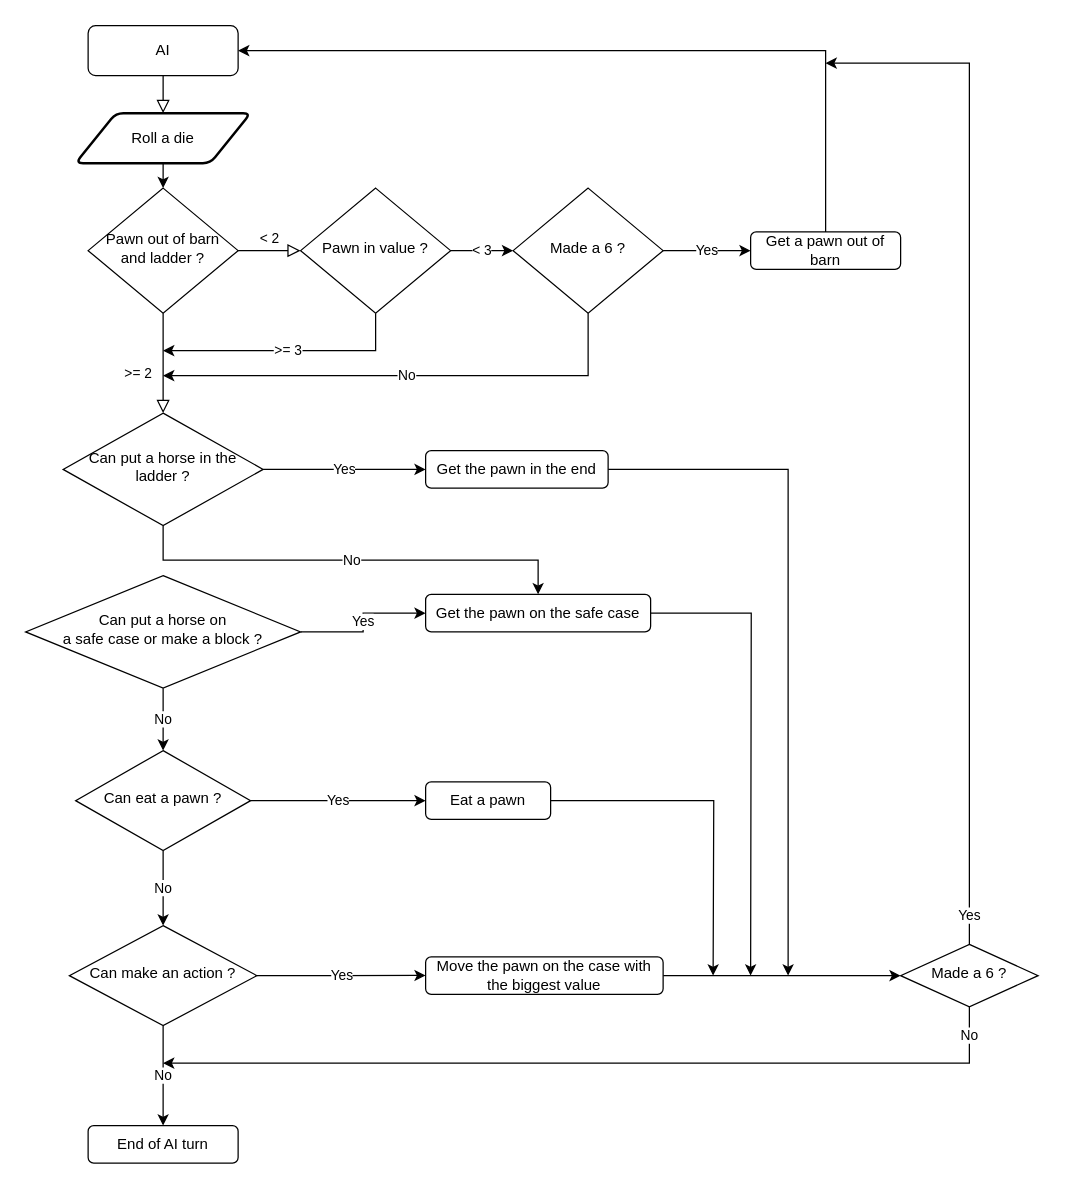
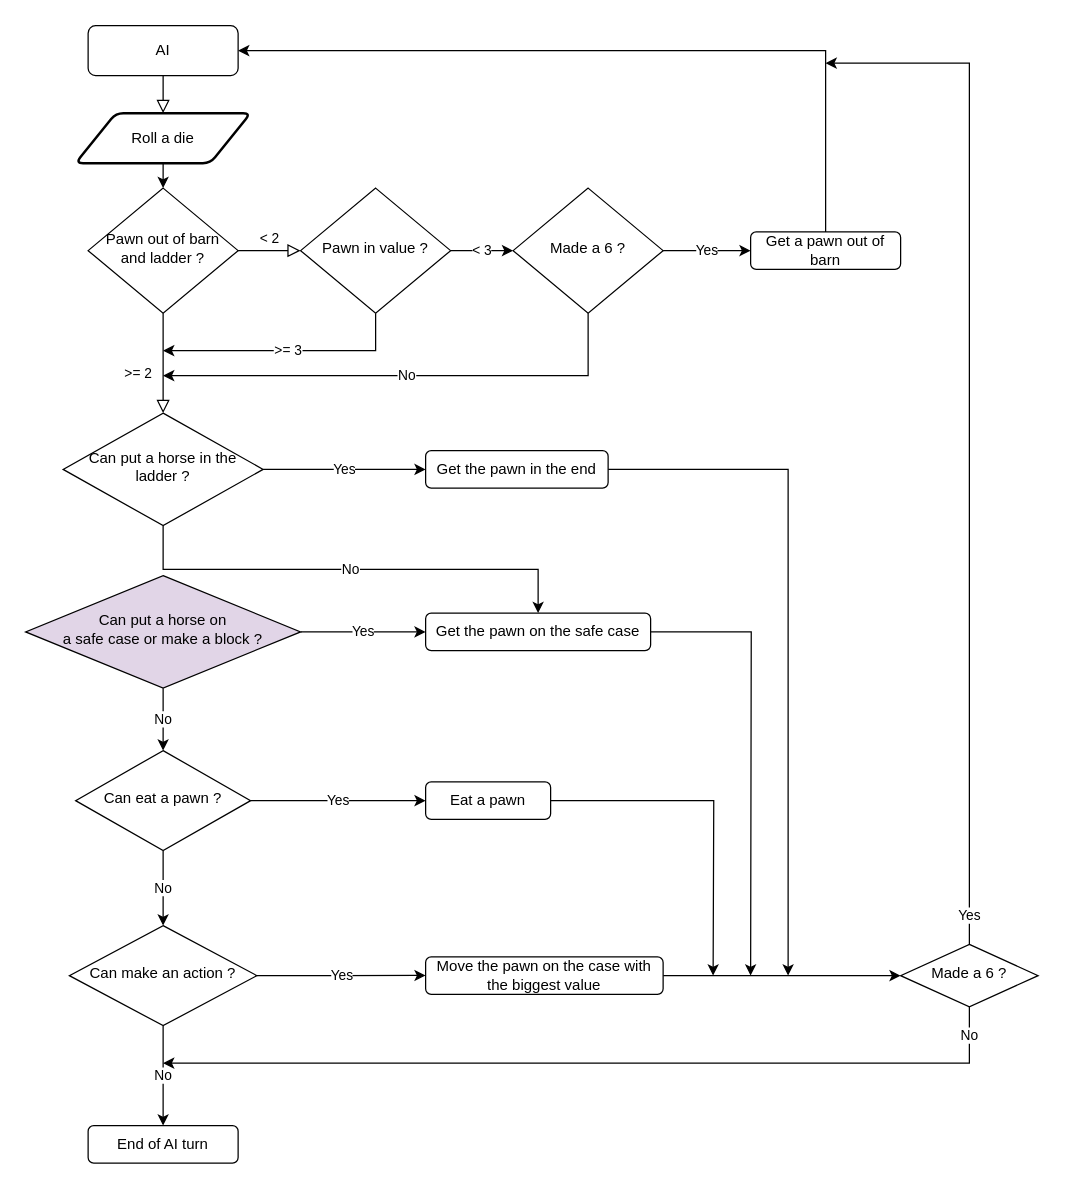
- <mxCell id="26" value="Get the pawn on the safe case" style="rounded=1;whiteSpace=wrap;html=1;" vertex="1" parent="1"><mxGeometry x="340" y="475" width="180" height="30" as="geometry" /></mxCell>
+ <mxCell id="26" value="Get the pawn on the safe case" style="rounded=1;whiteSpace=wrap;html=1;" vertex="1" parent="1"><mxGeometry x="340" y="490" width="180" height="30" as="geometry" /></mxCell>
- <mxCell id="24" value="Can put a horse on &lt;br&gt;a safe case or make a block ?" style="rhombus;whiteSpace=wrap;html=1;shadow=0;fontFamily=Helvetica;fontSize=12;align=center;strokeWidth=1;spacing=6;spacingTop=-4;" vertex="1" parent="1"><mxGeometry x="20" y="460" width="220" height="90" as="geometry" /></mxCell>
+ <mxCell id="24" value="Can put a horse on &lt;br&gt;a safe case or make a block ?" style="rhombus;whiteSpace=wrap;html=1;shadow=0;fontFamily=Helvetica;fontSize=12;align=center;strokeWidth=1;spacing=6;spacingTop=-4;fillColor=#e1d5e7;" vertex="1" parent="1"><mxGeometry x="20" y="460" width="220" height="90" as="geometry" /></mxCell>
